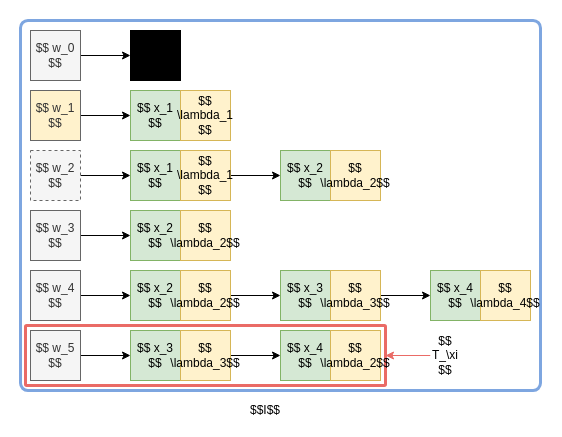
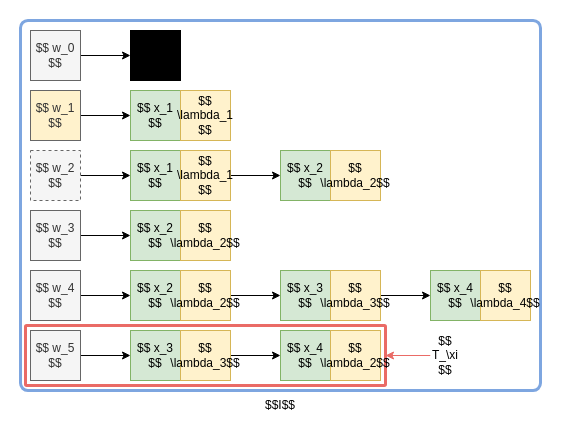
- <mxCell id="31" value="$$I$$" style="rounded=1;whiteSpace=wrap;html=1;arcSize=2;strokeWidth=3;strokeColor=none;" parent="1" vertex="1"><mxGeometry x="245" y="400" width="40" height="20" as="geometry" /></mxCell>
+ <mxCell id="31" value="$$I$$" style="rounded=1;whiteSpace=wrap;html=1;arcSize=2;strokeWidth=3;strokeColor=none;" parent="1" vertex="1"><mxGeometry x="260" y="395" width="40" height="20" as="geometry" /></mxCell>
